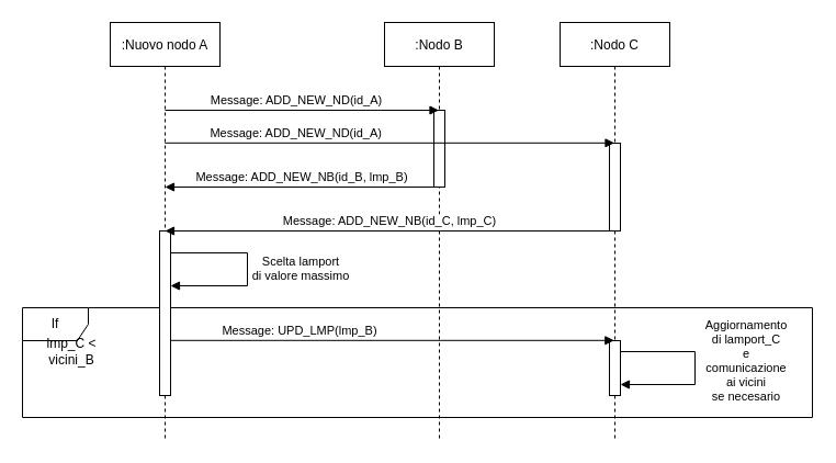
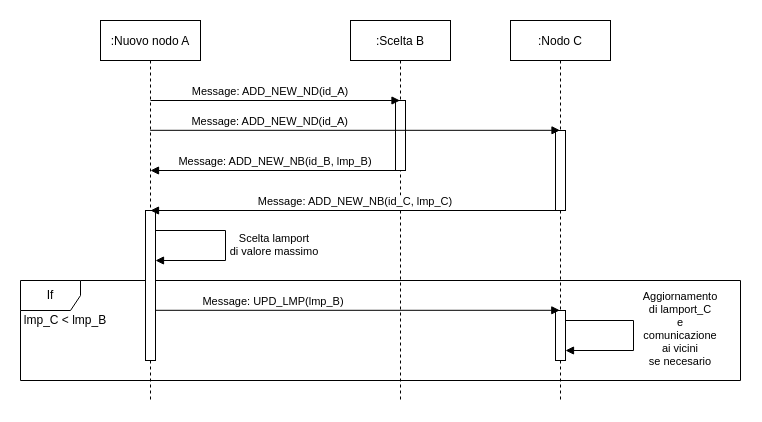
- <mxCell id="6" value=":Nodo B" style="shape=umlLifeline;perimeter=lifelinePerimeter;container=1;collapsible=0;recursiveResize=0;rounded=0;shadow=0;strokeWidth=1;" vertex="1" parent="1"><mxGeometry x="350" y="20" width="100" height="380" as="geometry" /></mxCell>
+ <mxCell id="6" value=":Scelta B" style="shape=umlLifeline;perimeter=lifelinePerimeter;container=1;collapsible=0;recursiveResize=0;rounded=0;shadow=0;strokeWidth=1;" vertex="1" parent="1"><mxGeometry x="350" y="20" width="100" height="380" as="geometry" /></mxCell>
- <mxCell id="16" value="lmp_C &amp;lt; vicini_B" style="text;html=1;strokeColor=none;fillColor=none;align=center;verticalAlign=middle;whiteSpace=wrap;rounded=0;" vertex="1" parent="1"><mxGeometry x="20" y="300" width="90" height="40" as="geometry" /></mxCell>
+ <mxCell id="16" value="lmp_C &amp;lt; lmp_B" style="text;html=1;strokeColor=none;fillColor=none;align=center;verticalAlign=middle;whiteSpace=wrap;rounded=0;" vertex="1" parent="1"><mxGeometry x="20" y="300" width="90" height="40" as="geometry" /></mxCell>
